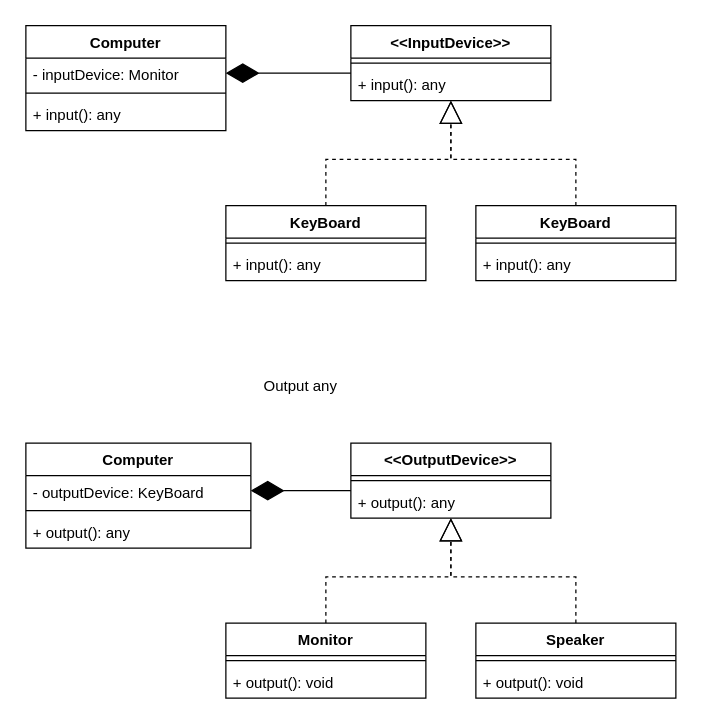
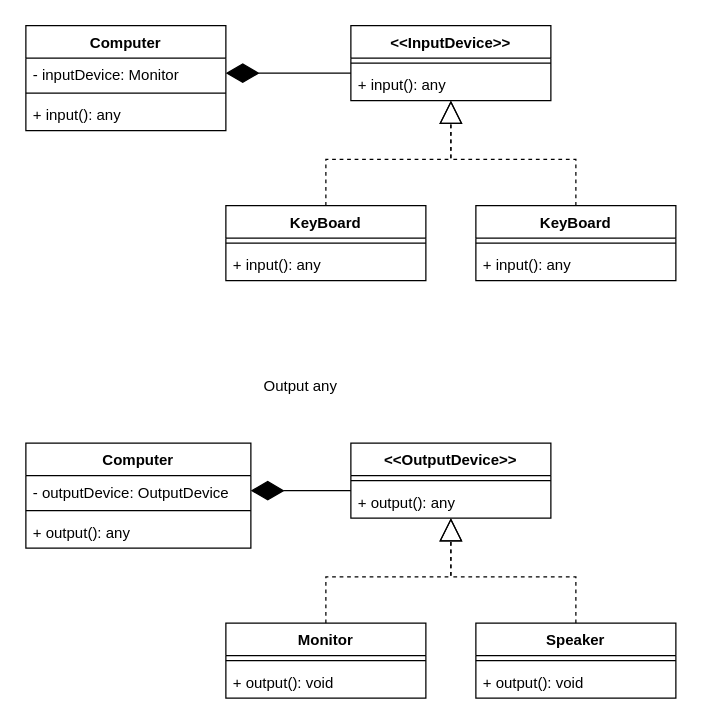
- <mxCell id="19" value="- outputDevice: KeyBoard" style="text;strokeColor=none;fillColor=none;align=left;verticalAlign=top;spacingLeft=4;spacingRight=4;overflow=hidden;rotatable=0;points=[[0,0.5],[1,0.5]];portConstraint=eastwest;" vertex="1" parent="18"><mxGeometry y="26" width="180" height="24" as="geometry" /></mxCell>
+ <mxCell id="19" value="- outputDevice: OutputDevice" style="text;strokeColor=none;fillColor=none;align=left;verticalAlign=top;spacingLeft=4;spacingRight=4;overflow=hidden;rotatable=0;points=[[0,0.5],[1,0.5]];portConstraint=eastwest;" vertex="1" parent="18"><mxGeometry y="26" width="180" height="24" as="geometry" /></mxCell>
